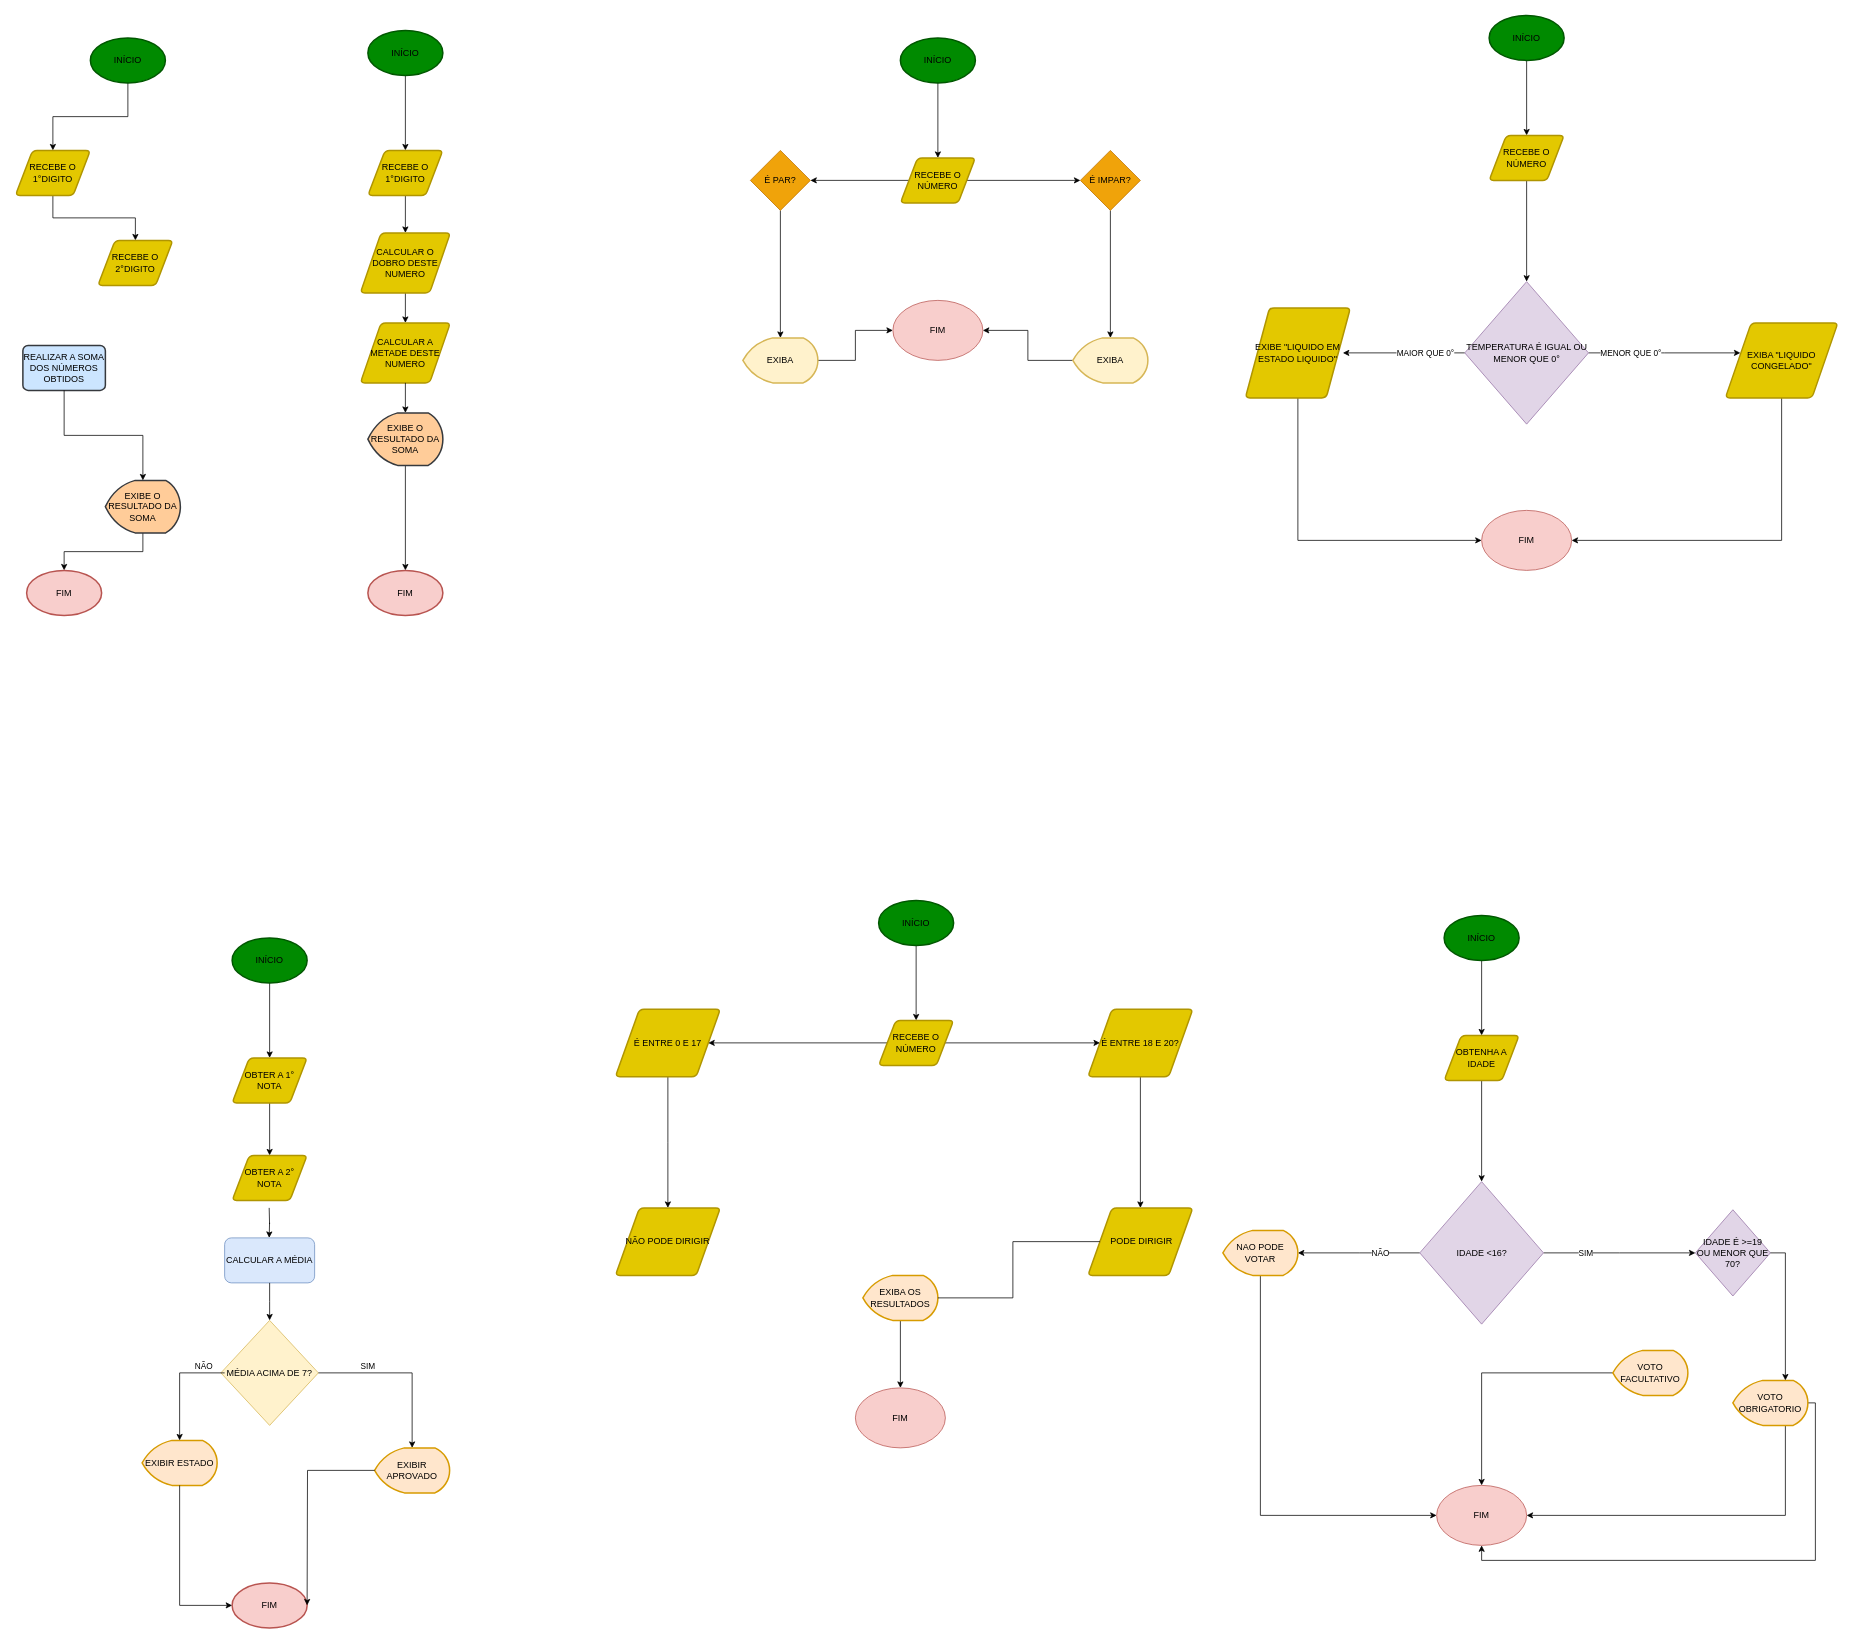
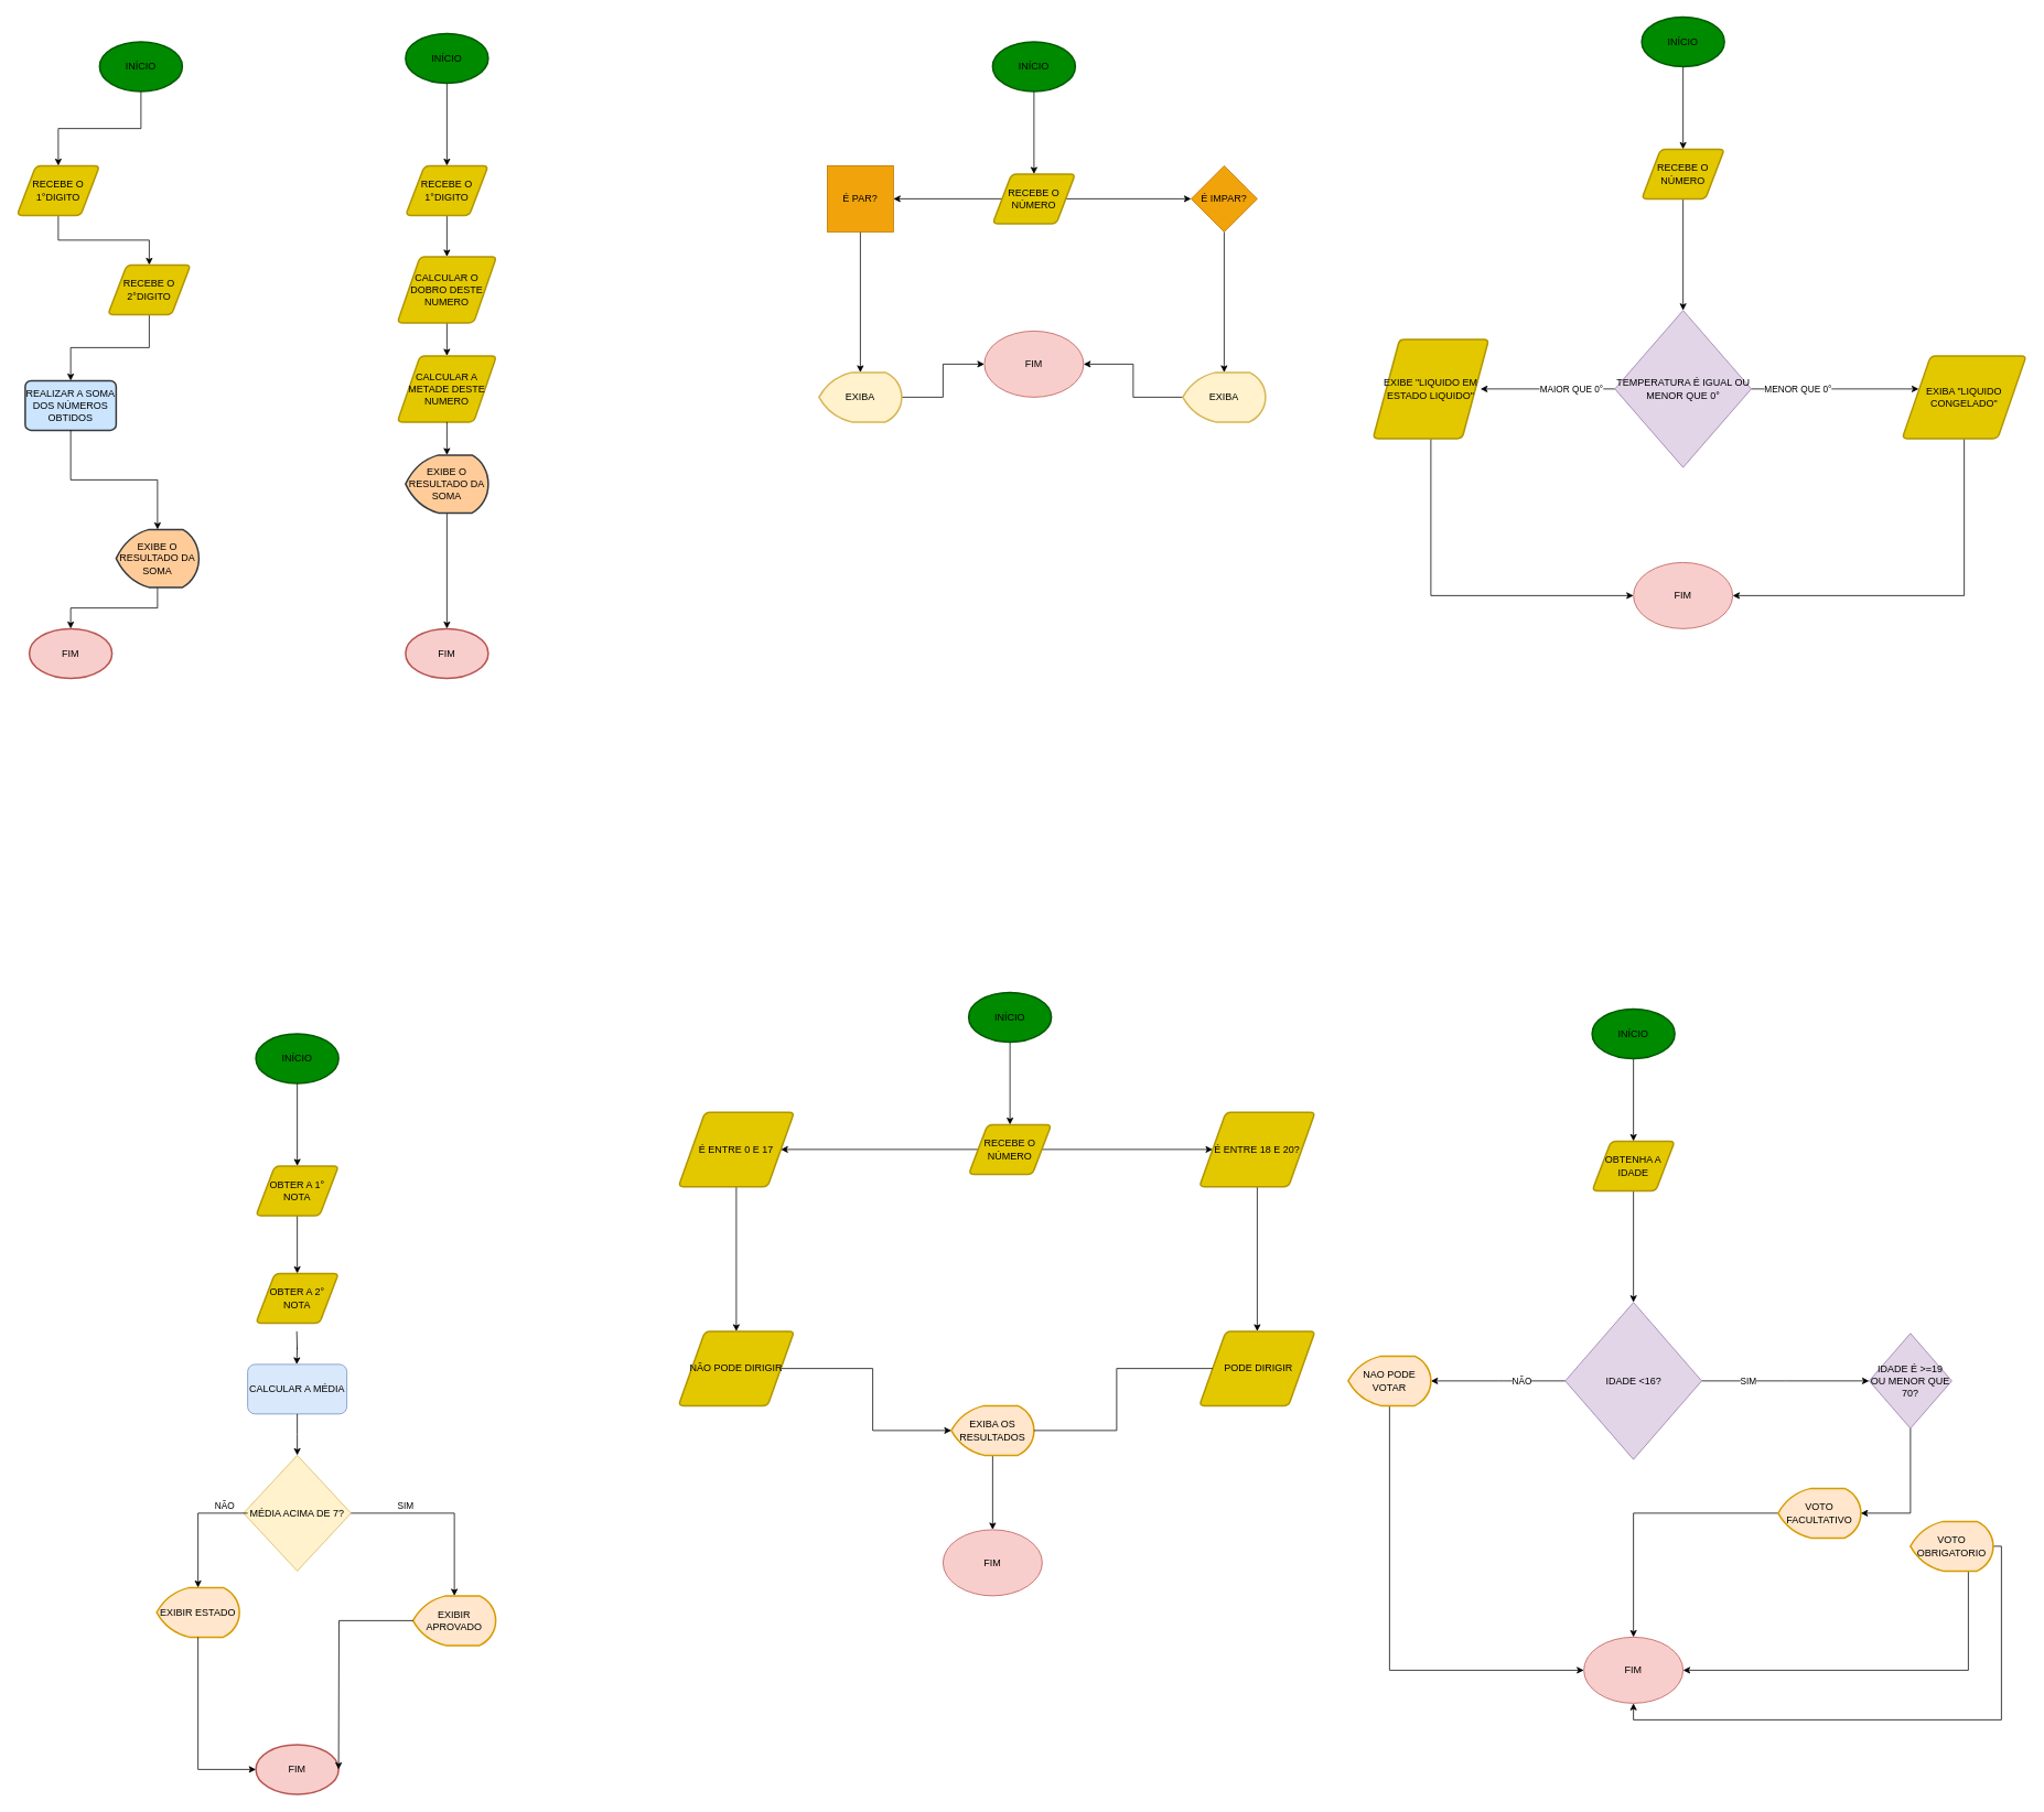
- <mxCell id="50" value="É PAR?" style="rhombus;whiteSpace=wrap;html=1;fillColor=#f0a30a;fontColor=#000000;strokeColor=#BD7000;" vertex="1" parent="1"><mxGeometry x="1000" y="200" width="80" height="80" as="geometry" /></mxCell>
+ <mxCell id="50" value="É PAR?" style="whiteSpace=wrap;html=1;fillColor=#f0a30a;fontColor=#000000;strokeColor=#BD7000;rounded=0;" vertex="1" parent="1"><mxGeometry x="1000" y="200" width="80" height="80" as="geometry" /></mxCell>
+ <mxCell id="6" style="edgeStyle=orthogonalEdgeStyle;rounded=0;orthogonalLoop=1;jettySize=auto;html=1;" parent="1" source="7" target="8" edge="1"><mxGeometry relative="1" as="geometry" /></mxCell>
+ <mxCell id="71" style="edgeStyle=orthogonalEdgeStyle;rounded=0;orthogonalLoop=1;jettySize=auto;html=1;entryX=0;entryY=0.5;entryDx=0;entryDy=0;entryPerimeter=0;" edge="1" parent="1" source="65" target="69"><mxGeometry relative="1" as="geometry" /></mxCell>
- <mxCell id="105" style="edgeStyle=orthogonalEdgeStyle;rounded=0;orthogonalLoop=1;jettySize=auto;html=1;entryX=0.7;entryY=0;entryDx=0;entryDy=0;entryPerimeter=0;" edge="1" parent="1" source="95" target="101"><mxGeometry relative="1" as="geometry"><Array as="points"><mxPoint x="2380" y="1670" /></Array></mxGeometry></mxCell>
+ <mxCell id="98" style="edgeStyle=orthogonalEdgeStyle;rounded=0;orthogonalLoop=1;jettySize=auto;html=1;entryX=1;entryY=0.5;entryDx=0;entryDy=0;entryPerimeter=0;" edge="1" parent="1" source="95" target="97"><mxGeometry relative="1" as="geometry"><Array as="points"><mxPoint x="2310" y="1830" /></Array></mxGeometry></mxCell>
